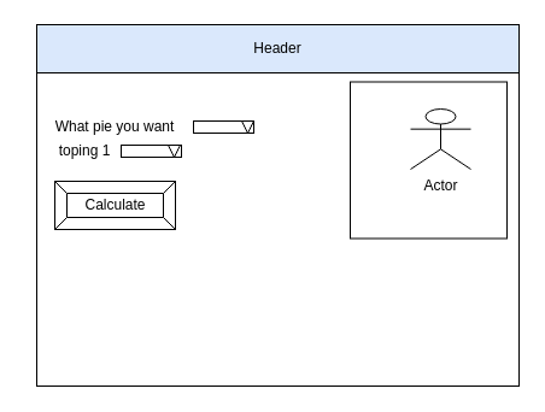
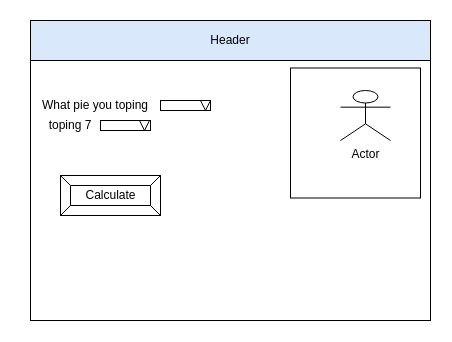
- <mxCell id="5" value="What pie you want" style="text;html=1;strokeColor=none;fillColor=none;align=center;verticalAlign=middle;whiteSpace=wrap;rounded=0;" parent="1" vertex="1"><mxGeometry x="20" y="90" width="150" height="30" as="geometry" /></mxCell>
+ <mxCell id="5" value="What pie you toping" style="text;html=1;strokeColor=none;fillColor=none;align=center;verticalAlign=middle;whiteSpace=wrap;rounded=0;" parent="1" vertex="1"><mxGeometry x="20" y="90" width="150" height="30" as="geometry" /></mxCell>
- <mxCell id="6" value="toping 1" style="text;html=1;strokeColor=none;fillColor=none;align=center;verticalAlign=middle;whiteSpace=wrap;rounded=0;" parent="1" vertex="1"><mxGeometry x="40" y="110" width="60" height="30" as="geometry" /></mxCell>
+ <mxCell id="6" value="toping 7" style="text;html=1;strokeColor=none;fillColor=none;align=center;verticalAlign=middle;whiteSpace=wrap;rounded=0;" parent="1" vertex="1"><mxGeometry x="40" y="110" width="60" height="30" as="geometry" /></mxCell>
- <mxCell id="4" value="Calculate" style="labelPosition=center;verticalLabelPosition=middle;align=center;html=1;shape=mxgraph.basic.button;dx=10;" parent="1" vertex="1"><mxGeometry x="45" y="150" width="100" height="40" as="geometry" /></mxCell>
+ <mxCell id="4" value="Calculate" style="labelPosition=center;verticalLabelPosition=middle;align=center;html=1;shape=mxgraph.basic.button;dx=10;" parent="1" vertex="1"><mxGeometry x="60" y="175" width="100" height="40" as="geometry" /></mxCell>
